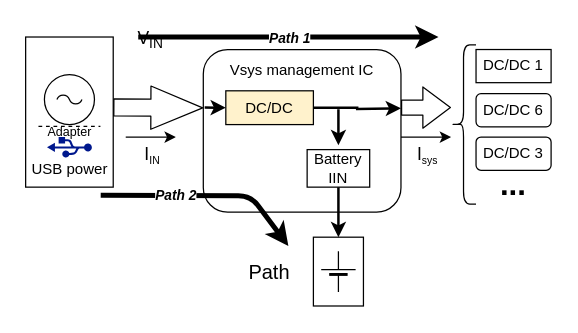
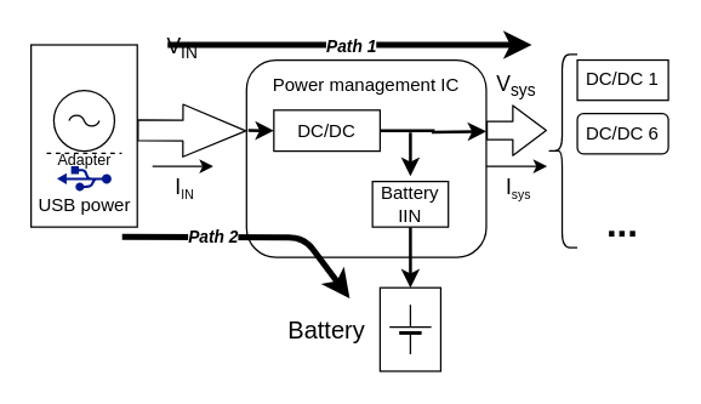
+ <mxCell id="22" value="&lt;font&gt;&lt;font style=&quot;font-size: 14px&quot;&gt;V&lt;/font&gt;&lt;sub style=&quot;font-size: 11px&quot;&gt;sys&lt;/sub&gt;&lt;/font&gt;" style="text;html=1;strokeColor=none;fillColor=none;align=center;verticalAlign=middle;whiteSpace=wrap;rounded=0;fontSize=10;" parent="1" vertex="1"><mxGeometry x="320" y="45.5" width="40" height="20" as="geometry" /></mxCell>
- <mxCell id="6" value="&lt;p style=&quot;line-height: 120%; font-size: 12px;&quot;&gt;Vsys management IC&lt;/p&gt;" style="rounded=1;whiteSpace=wrap;html=1;verticalAlign=bottom;fontSize=12;labelPosition=center;verticalLabelPosition=top;align=center;spacingTop=0;spacing=-36;" parent="1" vertex="1"><mxGeometry x="162" y="39" width="158" height="130" as="geometry" /></mxCell>
+ <mxCell id="6" value="&lt;p style=&quot;line-height: 120%; font-size: 12px;&quot;&gt;Power management IC&lt;/p&gt;" style="rounded=1;whiteSpace=wrap;html=1;verticalAlign=bottom;fontSize=12;labelPosition=center;verticalLabelPosition=top;align=center;spacingTop=0;spacing=-36;" parent="1" vertex="1"><mxGeometry x="162" y="39" width="158" height="130" as="geometry" /></mxCell>
- <mxCell id="8" value="DC/DC" style="rounded=0;whiteSpace=wrap;html=1;fillColor=#fff2cc;" parent="1" vertex="1"><mxGeometry x="180" y="72" width="70" height="27" as="geometry" /></mxCell>
+ <mxCell id="8" value="DC/DC" style="rounded=0;whiteSpace=wrap;html=1;" parent="1" vertex="1"><mxGeometry x="180" y="72" width="70" height="27" as="geometry" /></mxCell>
- <mxCell id="17" value="DC/DC 3" style="rounded=1;whiteSpace=wrap;html=1;fontSize=12;" parent="1" vertex="1"><mxGeometry x="380" y="109" width="60" height="26.5" as="geometry" /></mxCell>
- <mxCell id="28" value="&lt;font style=&quot;font-size: 16px&quot;&gt;Path&lt;/font&gt;" style="text;html=1;strokeColor=none;fillColor=none;align=center;verticalAlign=middle;whiteSpace=wrap;rounded=0;fontSize=10;" parent="1" vertex="1"><mxGeometry x="195" y="206.5" width="40" height="20" as="geometry" /></mxCell>
+ <mxCell id="28" value="&lt;font style=&quot;font-size: 16px&quot;&gt;Battery&lt;/font&gt;" style="text;html=1;strokeColor=none;fillColor=none;align=center;verticalAlign=middle;whiteSpace=wrap;rounded=0;fontSize=10;" parent="1" vertex="1"><mxGeometry x="195" y="206.5" width="40" height="20" as="geometry" /></mxCell>
